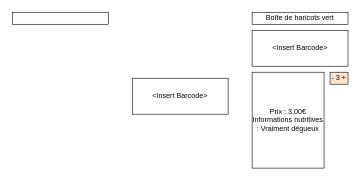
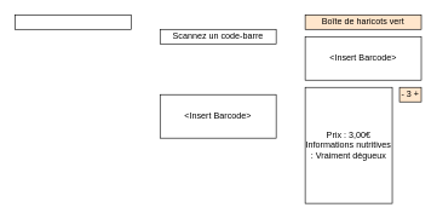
- <mxCell id="5" value="Boîte de haricots vert" style="rounded=0;whiteSpace=wrap;html=1;" vertex="1" parent="1"><mxGeometry x="420" y="20" width="160" height="20" as="geometry" /></mxCell>
+ <mxCell id="5" value="Boîte de haricots vert" style="rounded=0;whiteSpace=wrap;html=1;fillColor=#ffe6cc;" vertex="1" parent="1"><mxGeometry x="420" y="20" width="160" height="20" as="geometry" /></mxCell>
+ <mxCell id="3" value="Scannez un code-barre" style="rounded=0;whiteSpace=wrap;html=1;" vertex="1" parent="1"><mxGeometry x="220" y="40" width="160" height="20" as="geometry" /></mxCell>
